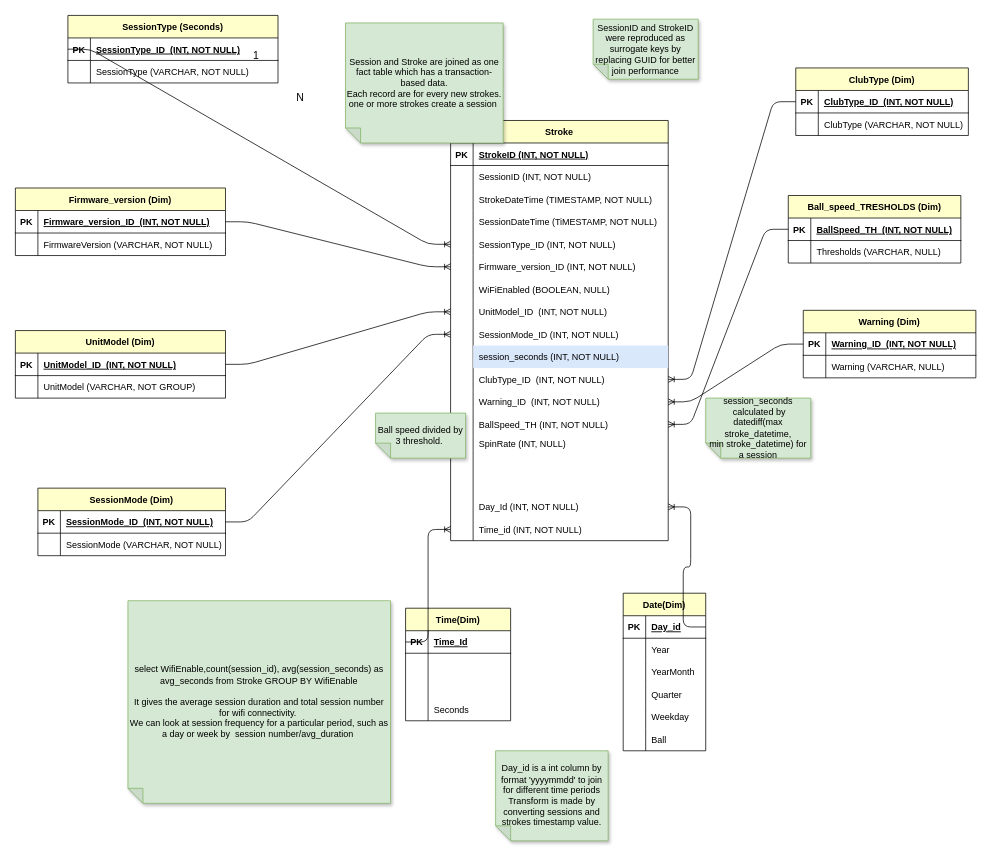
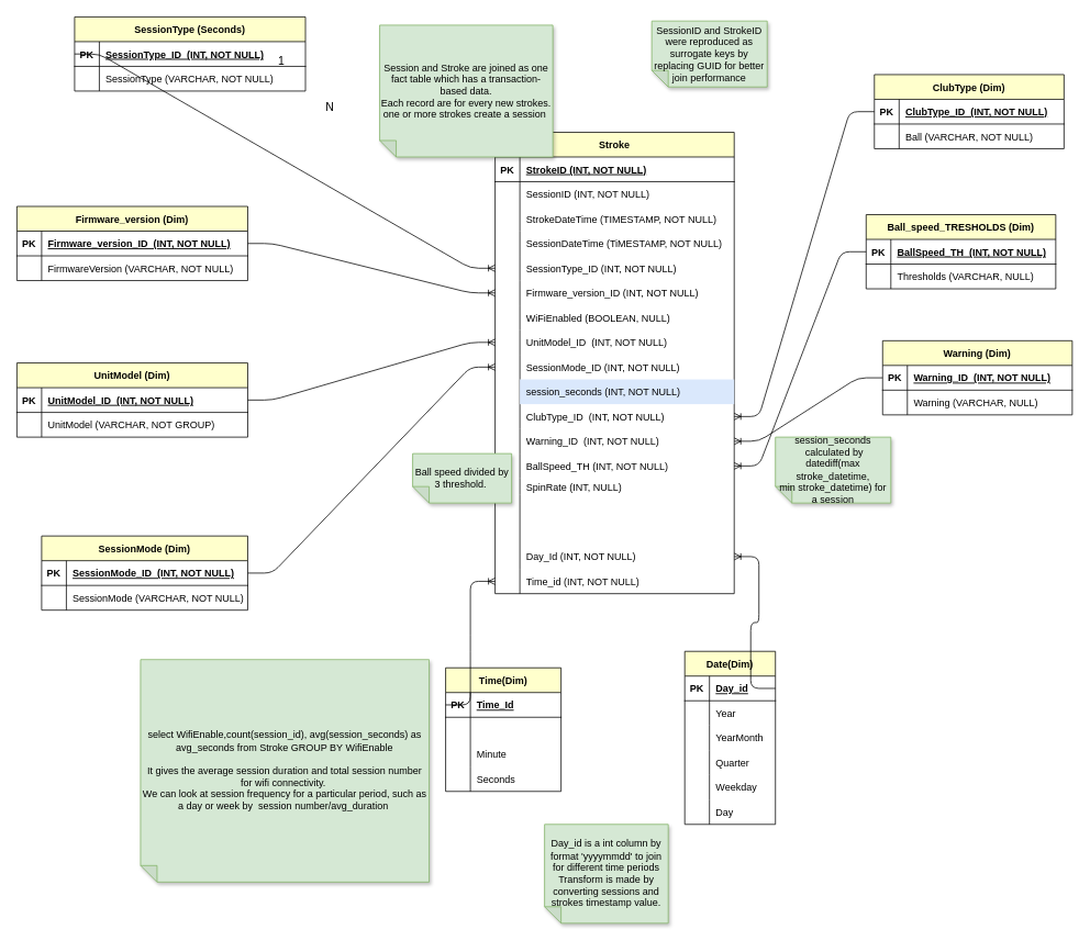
- <mxCell id="91" value="ClubType (VARCHAR, NOT NULL)" style="shape=partialRectangle;connectable=0;fillColor=none;top=0;left=0;bottom=0;right=0;align=left;spacingLeft=6;overflow=hidden;" vertex="1" parent="89"><mxGeometry x="30" width="200" height="30" as="geometry"><mxRectangle width="200" height="30" as="alternateBounds" /></mxGeometry></mxCell>
+ <mxCell id="91" value="Ball (VARCHAR, NOT NULL)" style="shape=partialRectangle;connectable=0;fillColor=none;top=0;left=0;bottom=0;right=0;align=left;spacingLeft=6;overflow=hidden;" vertex="1" parent="89"><mxGeometry x="30" width="200" height="30" as="geometry"><mxRectangle width="200" height="30" as="alternateBounds" /></mxGeometry></mxCell>
+ <mxCell id="126" value="Minute" style="shape=partialRectangle;connectable=0;fillColor=none;top=0;left=0;bottom=0;right=0;align=left;spacingLeft=6;overflow=hidden;" vertex="1" parent="124"><mxGeometry x="30" width="110" height="30" as="geometry"><mxRectangle width="110" height="30" as="alternateBounds" /></mxGeometry></mxCell>
- <mxCell id="117" value="Ball" style="shape=partialRectangle;connectable=0;fillColor=none;top=0;left=0;bottom=0;right=0;align=left;spacingLeft=6;overflow=hidden;" vertex="1" parent="115"><mxGeometry x="30" width="80" height="30" as="geometry"><mxRectangle width="80" height="30" as="alternateBounds" /></mxGeometry></mxCell>
+ <mxCell id="117" value="Day" style="shape=partialRectangle;connectable=0;fillColor=none;top=0;left=0;bottom=0;right=0;align=left;spacingLeft=6;overflow=hidden;" vertex="1" parent="115"><mxGeometry x="30" width="80" height="30" as="geometry"><mxRectangle width="80" height="30" as="alternateBounds" /></mxGeometry></mxCell>
